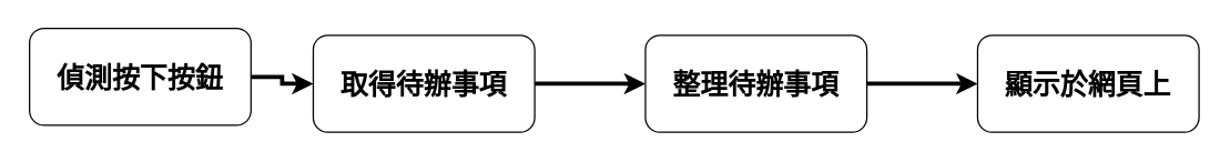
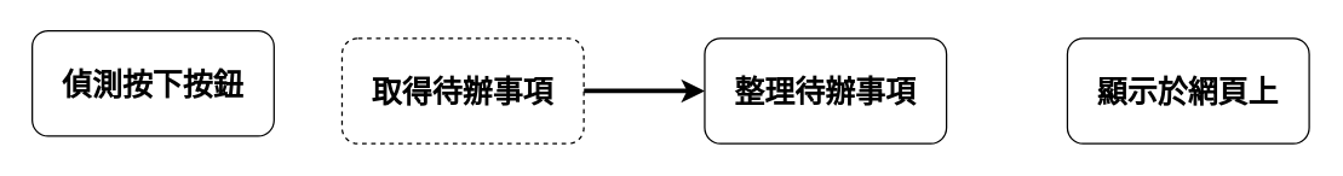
- <mxCell id="2" style="edgeStyle=orthogonalEdgeStyle;rounded=0;orthogonalLoop=1;jettySize=auto;html=1;exitX=1;exitY=0.5;exitDx=0;exitDy=0;entryX=0;entryY=0.5;entryDx=0;entryDy=0;strokeWidth=3;" parent="1" source="3" target="5" edge="1"><mxGeometry relative="1" as="geometry" /></mxCell>
- <mxCell id="5" value="&lt;span style=&quot;font-size: 20px&quot;&gt;取得待辦事項&lt;br&gt;&lt;/span&gt;" style="rounded=1;whiteSpace=wrap;html=1;fontFamily=微軟正黑體;fontSize=24;fontStyle=1;" parent="1" vertex="1"><mxGeometry x="225" y="25" width="160" height="70" as="geometry" /></mxCell>
+ <mxCell id="5" value="&lt;span style=&quot;font-size: 20px&quot;&gt;取得待辦事項&lt;br&gt;&lt;/span&gt;" style="rounded=1;whiteSpace=wrap;html=1;fontFamily=微軟正黑體;fontSize=24;fontStyle=1;dashed=1;" parent="1" vertex="1"><mxGeometry x="225" y="25" width="160" height="70" as="geometry" /></mxCell>
- <mxCell id="6" value="" style="edgeStyle=orthogonalEdgeStyle;rounded=0;orthogonalLoop=1;jettySize=auto;html=1;strokeWidth=3;" edge="1" parent="1" source="7" target="8"><mxGeometry relative="1" as="geometry" /></mxCell>
